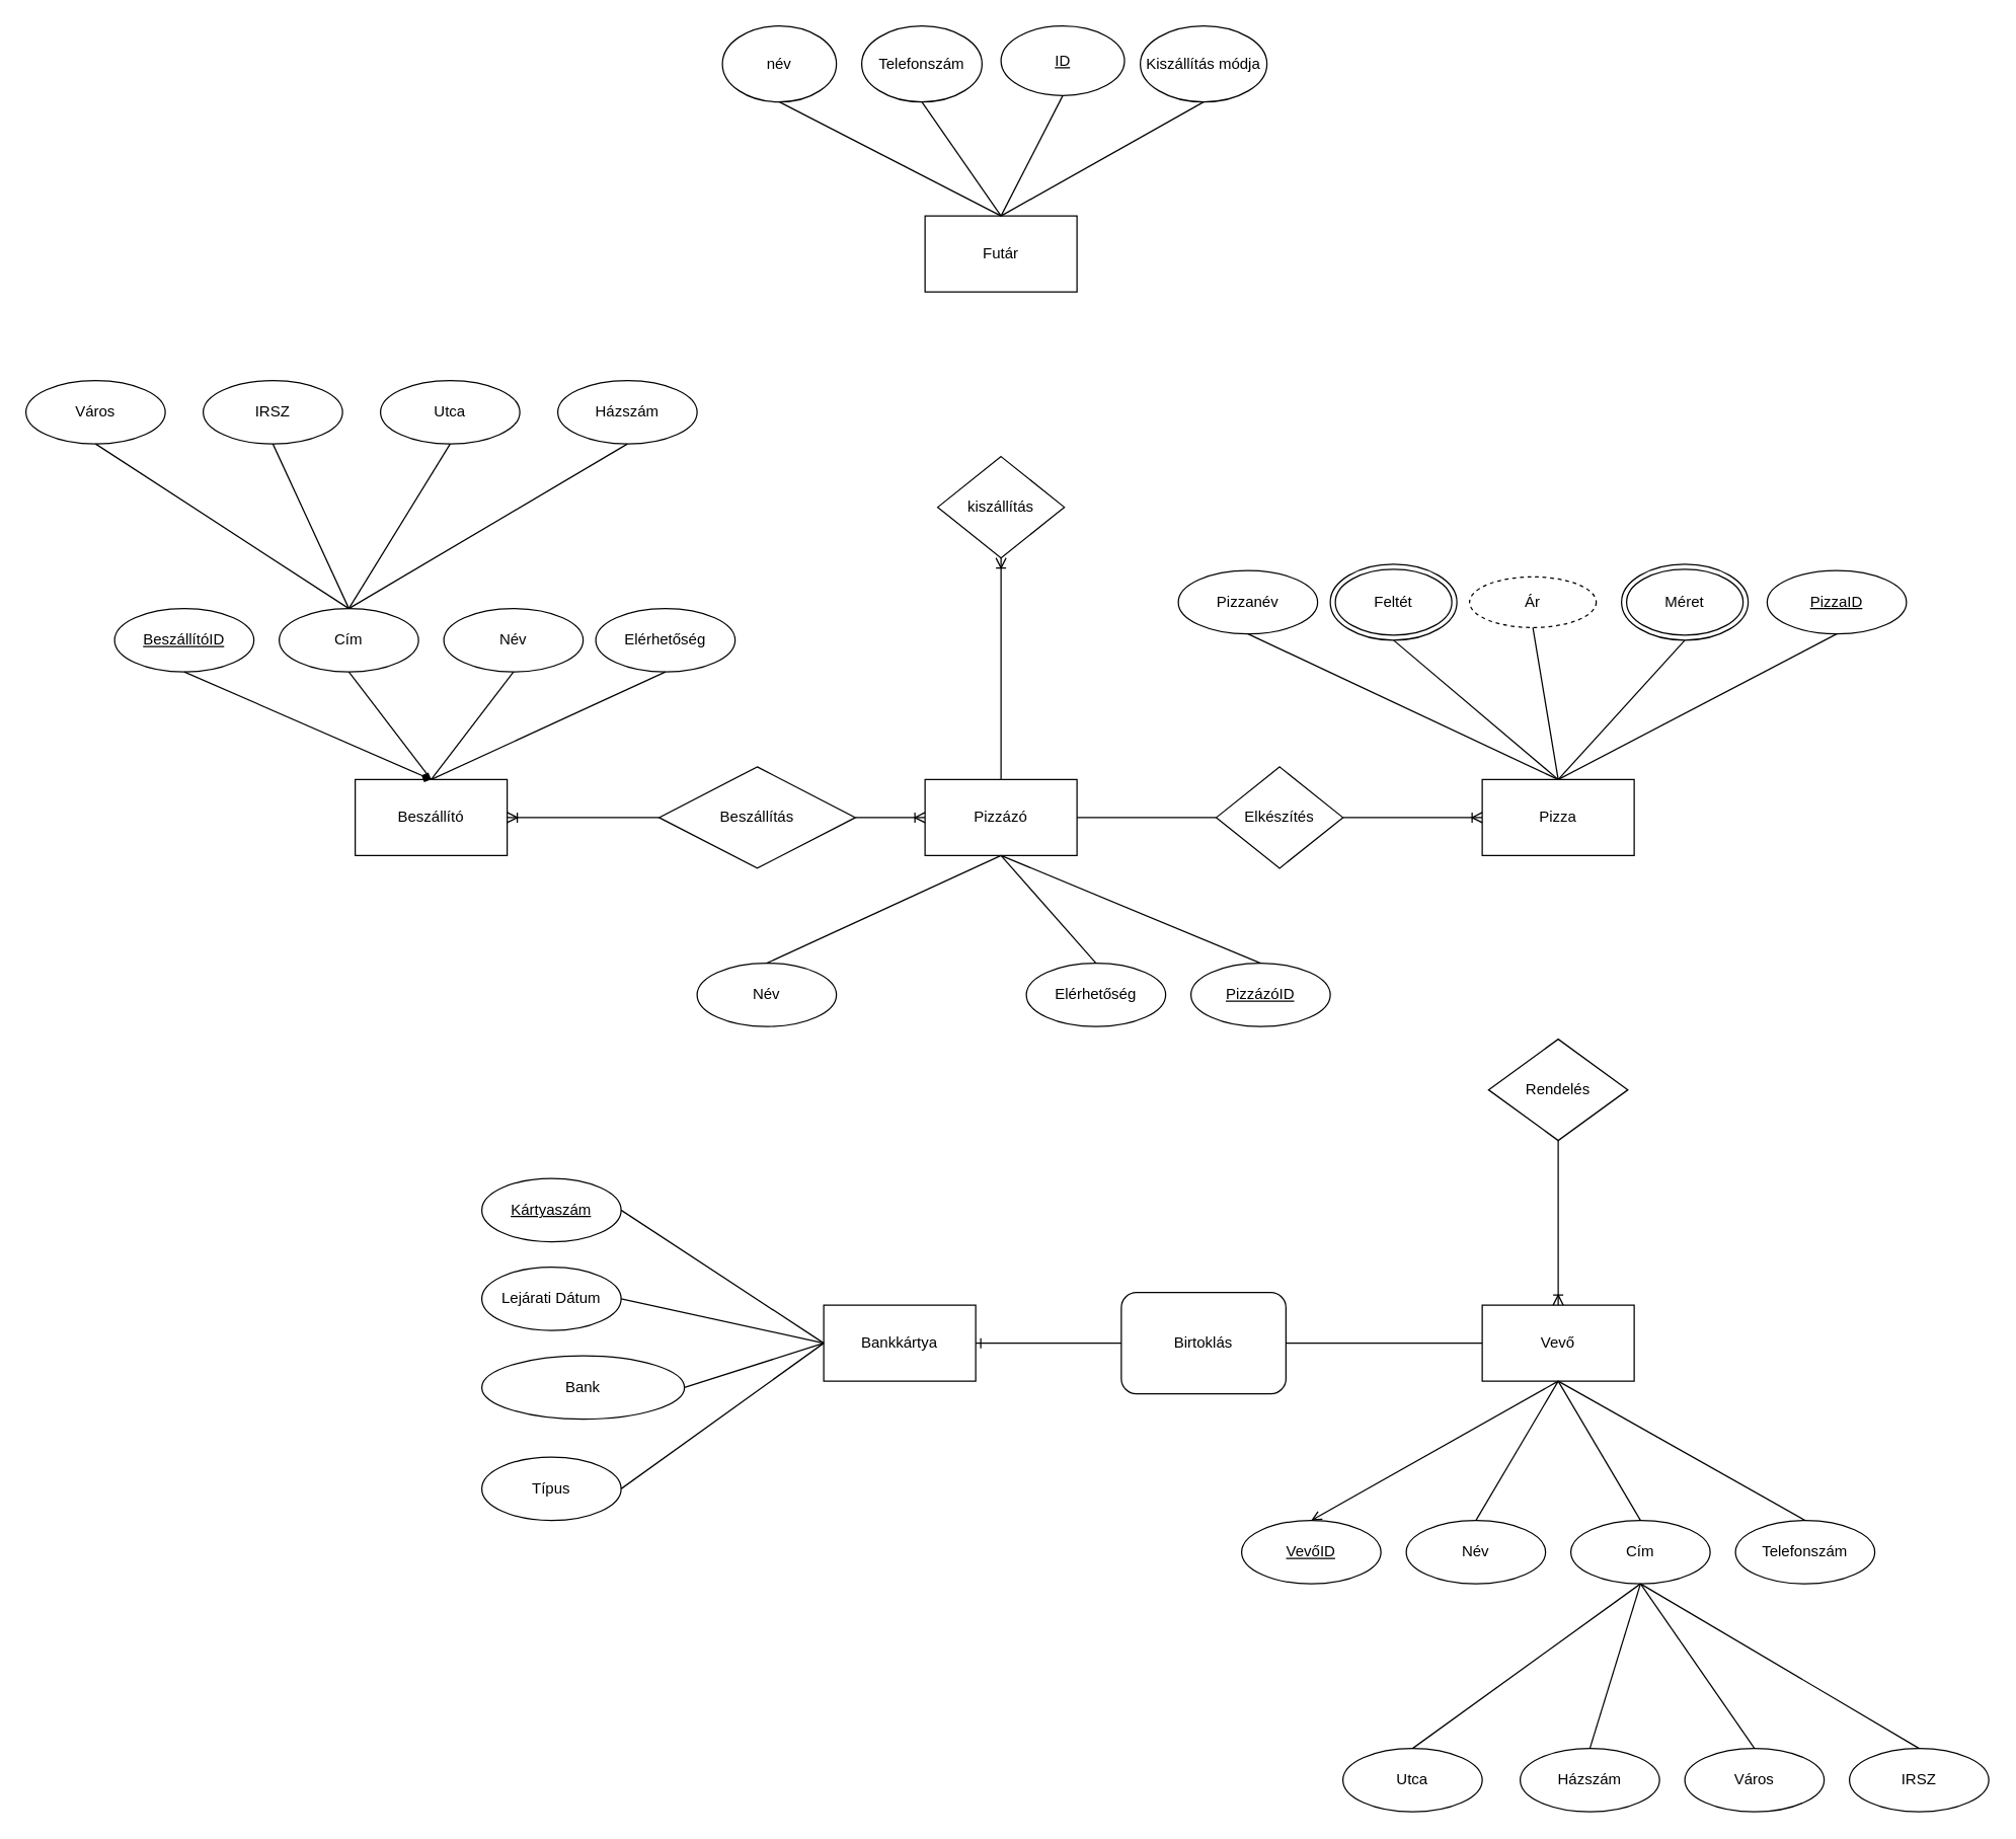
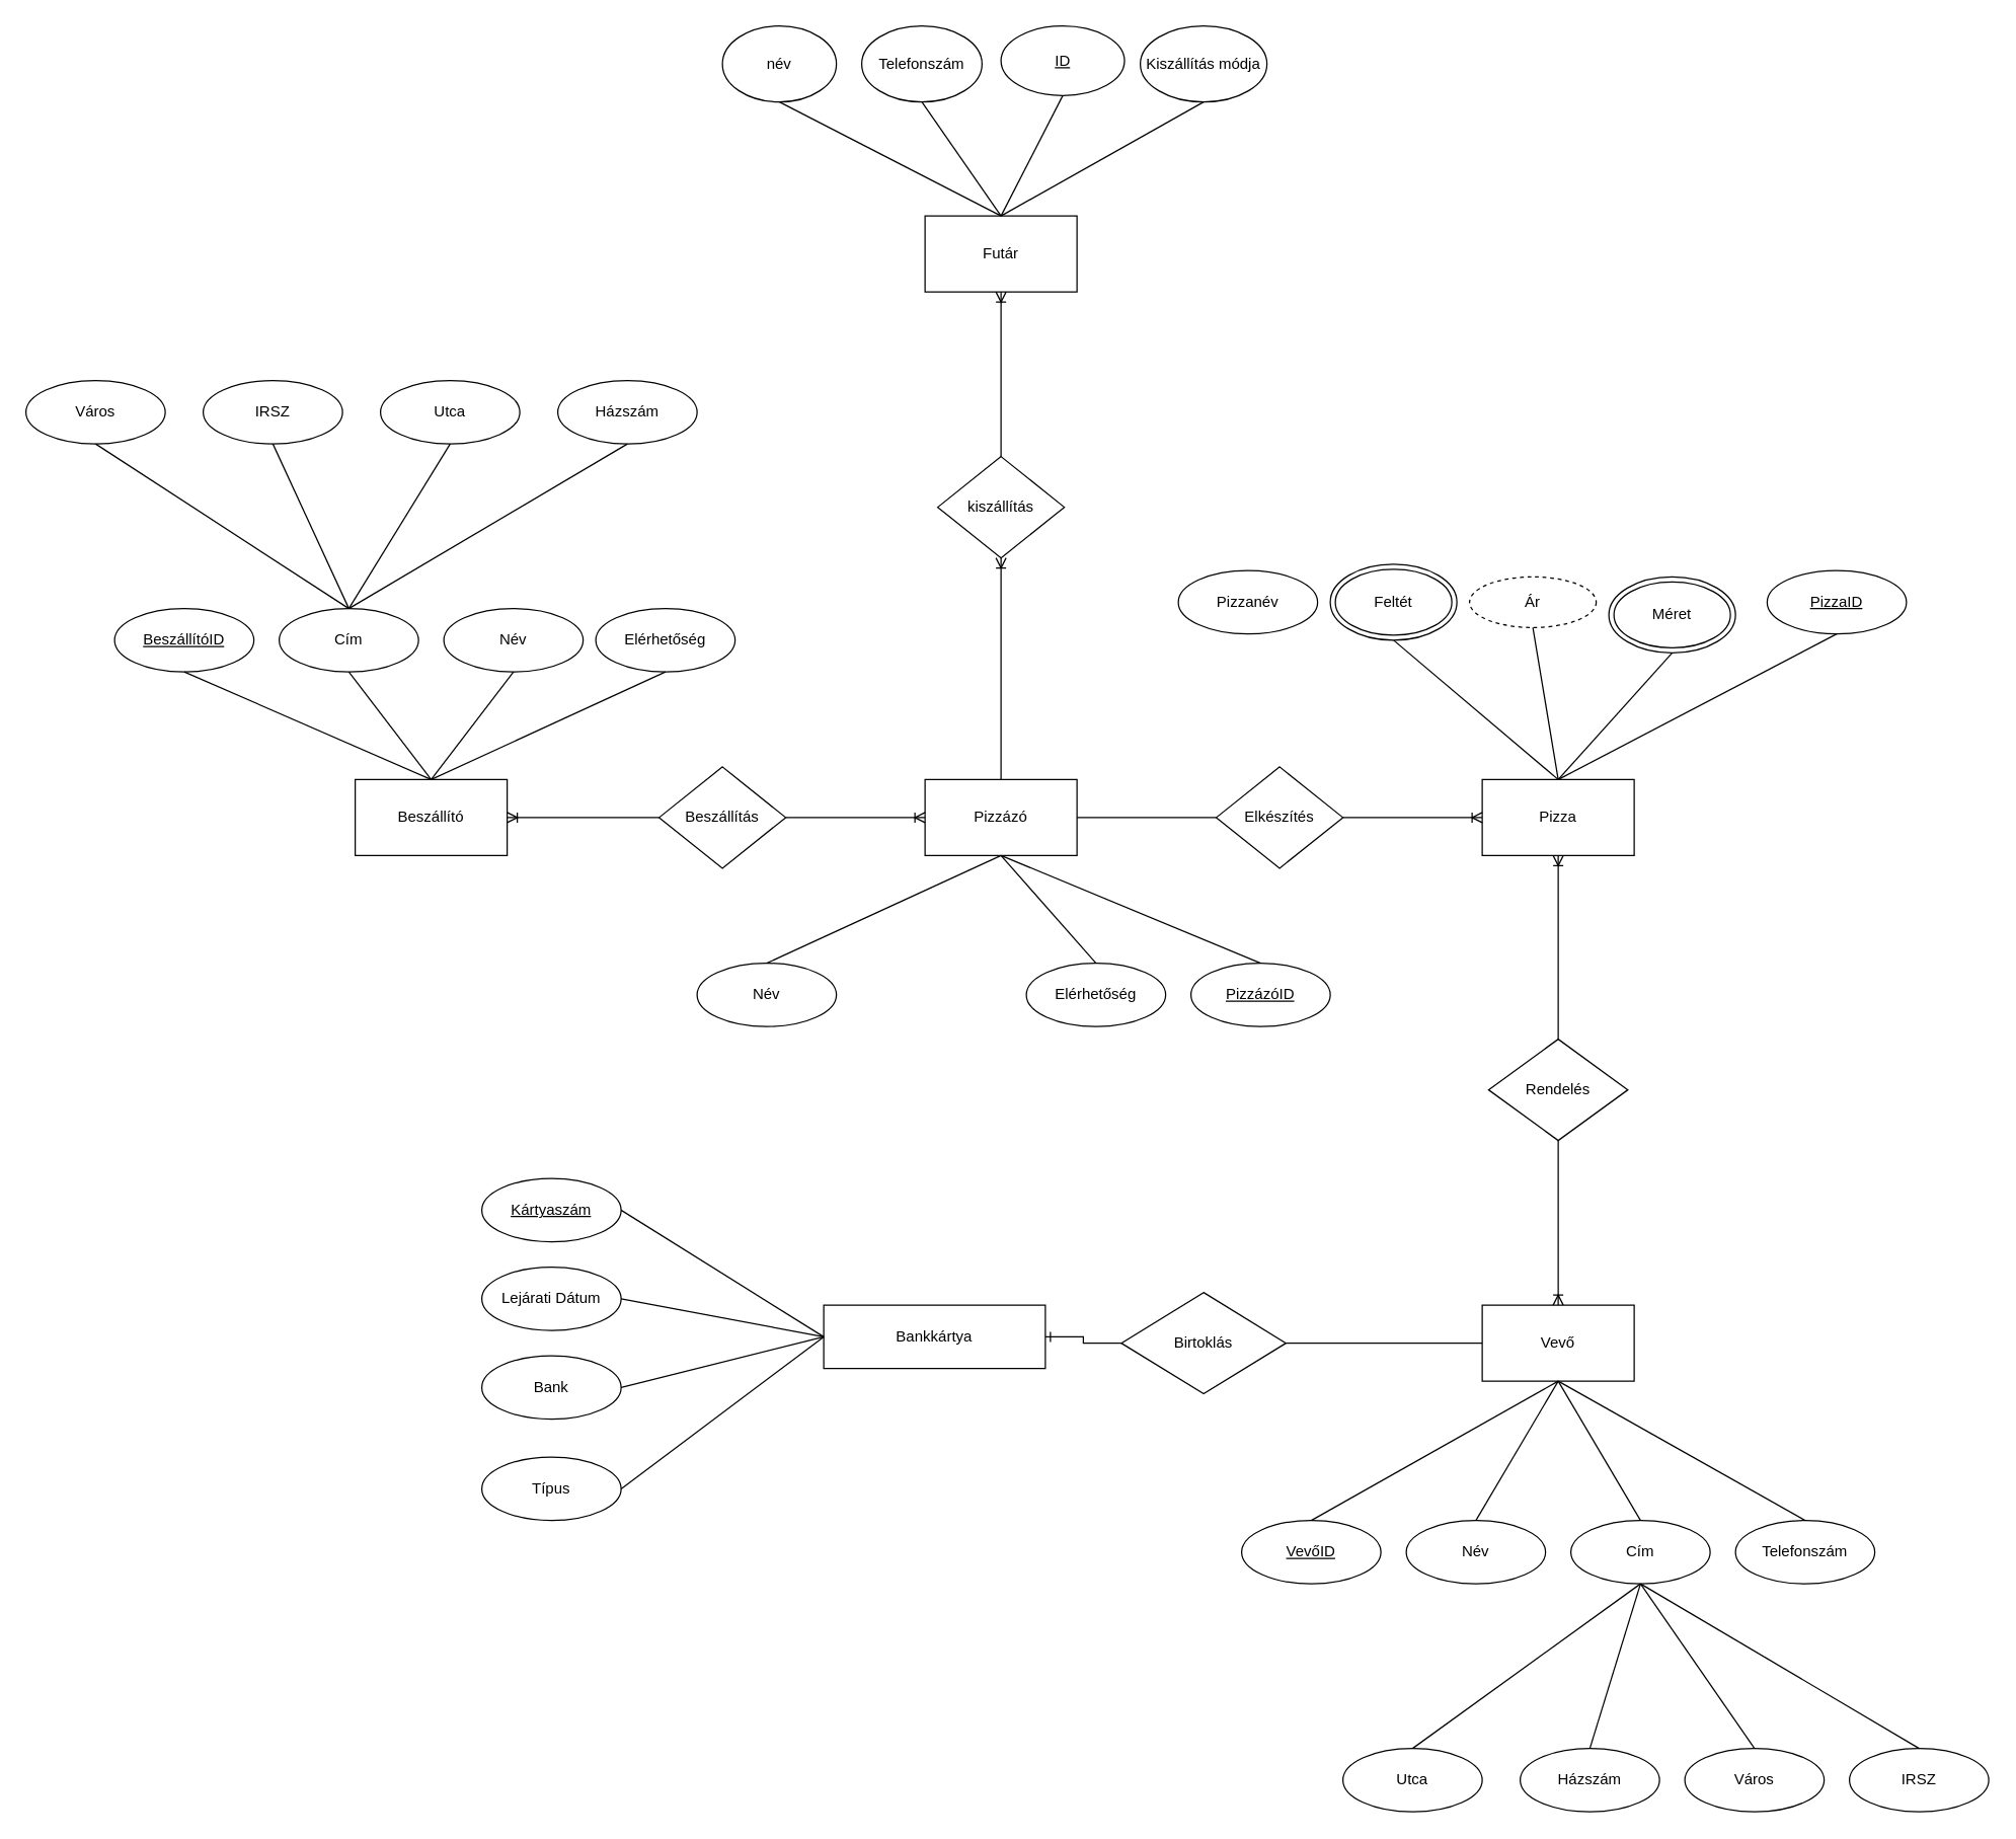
+ <mxCell id="77" value="" style="fontSize=12;html=1;endArrow=ERoneToMany;rounded=0;exitX=0.5;exitY=0;exitDx=0;exitDy=0;entryX=0.5;entryY=1;entryDx=0;entryDy=0;" parent="1" source="3" target="2" edge="1"><mxGeometry width="100" height="100" relative="1" as="geometry"><mxPoint x="990" y="430" as="sourcePoint" /><mxPoint x="1090" y="330" as="targetPoint" /></mxGeometry></mxCell>
- <mxCell id="54" value="Méret" style="ellipse;shape=doubleEllipse;whiteSpace=wrap;html=1;" parent="1" vertex="1"><mxGeometry x="1280" y="445" width="100" height="60" as="geometry" /></mxCell>
+ <mxCell id="54" value="Méret" style="ellipse;shape=doubleEllipse;whiteSpace=wrap;html=1;" parent="1" vertex="1"><mxGeometry x="1270" y="455" width="100" height="60" as="geometry" /></mxCell>
- <mxCell id="56" value="" style="endArrow=none;html=1;rounded=0;entryX=0.5;entryY=0;entryDx=0;entryDy=0;exitX=0.5;exitY=1;exitDx=0;exitDy=0;" parent="1" source="51" target="15" edge="1"><mxGeometry width="50" height="50" relative="1" as="geometry"><mxPoint x="690" y="500" as="sourcePoint" /><mxPoint x="740" y="450" as="targetPoint" /></mxGeometry></mxCell>
- <mxCell id="25" value="" style="endArrow=diamond;html=1;rounded=0;exitX=0.5;exitY=1;exitDx=0;exitDy=0;entryX=0.5;entryY=0;entryDx=0;entryDy=0;" parent="1" source="21" target="16" edge="1"><mxGeometry width="50" height="50" relative="1" as="geometry"><mxPoint x="410" y="500" as="sourcePoint" /><mxPoint x="460" y="450" as="targetPoint" /></mxGeometry></mxCell>
+ <mxCell id="25" value="" style="endArrow=none;html=1;rounded=0;exitX=0.5;exitY=1;exitDx=0;exitDy=0;entryX=0.5;entryY=0;entryDx=0;entryDy=0;" parent="1" source="21" target="16" edge="1"><mxGeometry width="50" height="50" relative="1" as="geometry"><mxPoint x="410" y="500" as="sourcePoint" /><mxPoint x="460" y="450" as="targetPoint" /></mxGeometry></mxCell>
- <mxCell id="13" value="Beszállítás" style="rhombus;whiteSpace=wrap;html=1;" parent="1" vertex="1"><mxGeometry x="520" y="605" width="155" height="80" as="geometry" /></mxCell>
+ <mxCell id="13" value="Beszállítás" style="rhombus;whiteSpace=wrap;html=1;" parent="1" vertex="1"><mxGeometry x="520" y="605" width="100" height="80" as="geometry" /></mxCell>
+ <mxCell id="83" value="" style="fontSize=12;html=1;endArrow=ERoneToMany;rounded=0;exitX=0.5;exitY=0;exitDx=0;exitDy=0;entryX=0.5;entryY=1;entryDx=0;entryDy=0;" parent="1" source="17" target="15" edge="1"><mxGeometry width="100" height="100" relative="1" as="geometry"><mxPoint x="570" y="730" as="sourcePoint" /><mxPoint x="670" y="630" as="targetPoint" /></mxGeometry></mxCell>
- <mxCell id="20" value="Bankkártya" style="rounded=0;whiteSpace=wrap;html=1;" parent="1" vertex="1"><mxGeometry x="650" y="1030" width="120" height="60" as="geometry" /></mxCell>
+ <mxCell id="20" value="Bankkártya" style="rounded=0;whiteSpace=wrap;html=1;" parent="1" vertex="1"><mxGeometry x="650" y="1030" width="175" height="50" as="geometry" /></mxCell>
- <mxCell id="19" value="Birtoklás" style="whiteSpace=wrap;html=1;rounded=1;" parent="1" vertex="1"><mxGeometry x="885" y="1020" width="130" height="80" as="geometry" /></mxCell>
+ <mxCell id="19" value="Birtoklás" style="rhombus;whiteSpace=wrap;html=1;" parent="1" vertex="1"><mxGeometry x="885" y="1020" width="130" height="80" as="geometry" /></mxCell>
- <mxCell id="39" value="Bank" style="ellipse;whiteSpace=wrap;html=1;" parent="1" vertex="1"><mxGeometry x="380" y="1070" width="160" height="50" as="geometry" /></mxCell>
+ <mxCell id="39" value="Bank" style="ellipse;whiteSpace=wrap;html=1;" parent="1" vertex="1"><mxGeometry x="380" y="1070" width="110" height="50" as="geometry" /></mxCell>
- <mxCell id="65" value="" style="endArrow=open;html=1;rounded=0;entryX=0.5;entryY=0;entryDx=0;entryDy=0;exitX=0.5;exitY=1;exitDx=0;exitDy=0;" parent="1" source="18" target="61" edge="1"><mxGeometry width="50" height="50" relative="1" as="geometry"><mxPoint x="690" y="1100" as="sourcePoint" /><mxPoint x="740" y="1050" as="targetPoint" /></mxGeometry></mxCell>
+ <mxCell id="65" value="" style="endArrow=none;html=1;rounded=0;entryX=0.5;entryY=0;entryDx=0;entryDy=0;exitX=0.5;exitY=1;exitDx=0;exitDy=0;" parent="1" source="18" target="61" edge="1"><mxGeometry width="50" height="50" relative="1" as="geometry"><mxPoint x="690" y="1100" as="sourcePoint" /><mxPoint x="740" y="1050" as="targetPoint" /></mxGeometry></mxCell>
